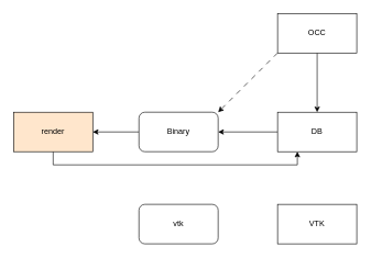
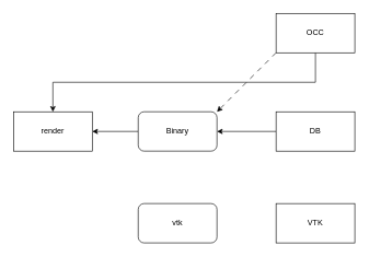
- <mxCell id="2" style="edgeStyle=orthogonalEdgeStyle;rounded=0;orthogonalLoop=1;jettySize=auto;html=1;exitX=0.5;exitY=1;exitDx=0;exitDy=0;entryX=0.5;entryY=0;entryDx=0;entryDy=0;" edge="1" parent="1" source="4" target="10"><mxGeometry relative="1" as="geometry" /></mxCell>
+ <mxCell id="2" style="edgeStyle=orthogonalEdgeStyle;rounded=0;orthogonalLoop=1;jettySize=auto;html=1;exitX=0.5;exitY=1;exitDx=0;exitDy=0;" edge="1" parent="1" source="4" target="8"><mxGeometry relative="1" as="geometry" /></mxCell>
- <mxCell id="8" value="render" style="rounded=0;whiteSpace=wrap;html=1;fillColor=#ffe6cc;" vertex="1" parent="1"><mxGeometry x="20" y="170" width="120" height="60" as="geometry" /></mxCell>
+ <mxCell id="8" value="render" style="rounded=0;whiteSpace=wrap;html=1;" vertex="1" parent="1"><mxGeometry x="20" y="170" width="120" height="60" as="geometry" /></mxCell>
- <mxCell id="7" style="edgeStyle=orthogonalEdgeStyle;rounded=0;orthogonalLoop=1;jettySize=auto;html=1;exitX=0.5;exitY=1;exitDx=0;exitDy=0;entryX=0.25;entryY=1;entryDx=0;entryDy=0;" edge="1" parent="1" source="8" target="10"><mxGeometry relative="1" as="geometry" /></mxCell>
